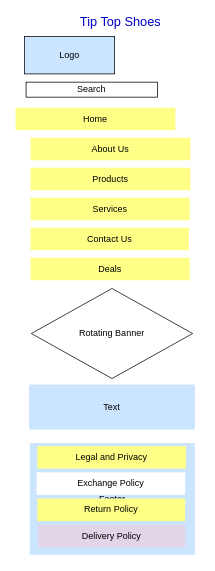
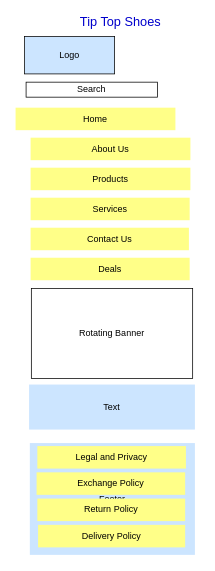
- <mxCell id="7" value="Rotating Banner" style="rhombus;whiteSpace=wrap;html=1;" parent="1" vertex="1"><mxGeometry x="41" y="384" width="215" height="120" as="geometry" /></mxCell>
+ <mxCell id="7" value="Rotating Banner" style="rounded=0;whiteSpace=wrap;html=1;" parent="1" vertex="1"><mxGeometry x="41" y="384" width="215" height="120" as="geometry" /></mxCell>
- <mxCell id="15" value="Exchange Policy" style="rounded=0;whiteSpace=wrap;html=1;strokeColor=none;fillColor=#ffffff;" parent="1" vertex="1"><mxGeometry x="48" y="629" width="198" height="30" as="geometry" /></mxCell>
+ <mxCell id="15" value="Exchange Policy" style="rounded=0;whiteSpace=wrap;html=1;strokeColor=none;fillColor=#ffff88;" parent="1" vertex="1"><mxGeometry x="48" y="629" width="198" height="30" as="geometry" /></mxCell>
- <mxCell id="16" value="Delivery Policy" style="rounded=0;whiteSpace=wrap;html=1;strokeColor=none;fillColor=#e1d5e7;" parent="1" vertex="1"><mxGeometry x="50" y="699" width="196" height="30" as="geometry" /></mxCell>
+ <mxCell id="16" value="Delivery Policy" style="rounded=0;whiteSpace=wrap;html=1;strokeColor=none;fillColor=#ffff88;" parent="1" vertex="1"><mxGeometry x="50" y="699" width="196" height="30" as="geometry" /></mxCell>
